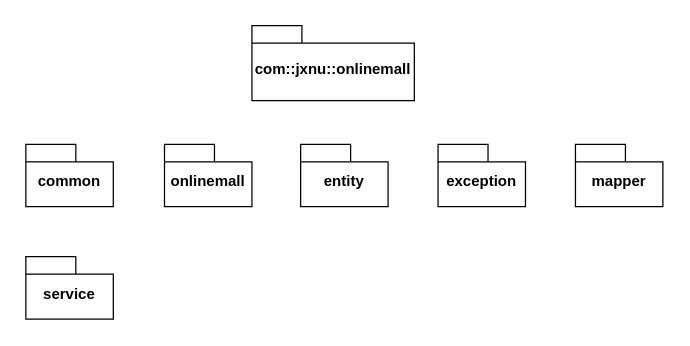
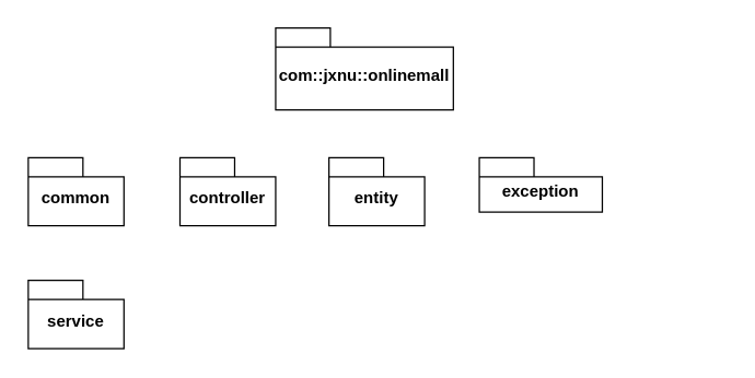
- <mxCell id="6" value="exception" style="shape=folder;fontStyle=1;spacingTop=10;tabWidth=40;tabHeight=14;tabPosition=left;html=1;whiteSpace=wrap;" vertex="1" parent="1"><mxGeometry x="350" y="115" width="70" height="50" as="geometry" /></mxCell>
+ <mxCell id="6" value="exception" style="shape=folder;fontStyle=1;spacingTop=10;tabWidth=40;tabHeight=14;tabPosition=left;html=1;whiteSpace=wrap;" vertex="1" parent="1"><mxGeometry x="350" y="115" width="90" height="40" as="geometry" /></mxCell>
- <mxCell id="7" value="mapper" style="shape=folder;fontStyle=1;spacingTop=10;tabWidth=40;tabHeight=14;tabPosition=left;html=1;whiteSpace=wrap;" vertex="1" parent="1"><mxGeometry y="115" width="70" height="50" as="geometry" x="460" /></mxCell>
- <mxCell id="4" value="onlinemall" style="shape=folder;fontStyle=1;spacingTop=10;tabWidth=40;tabHeight=14;tabPosition=left;html=1;whiteSpace=wrap;" vertex="1" parent="1"><mxGeometry x="131" y="115" width="70" height="50" as="geometry" /></mxCell>
+ <mxCell id="4" value="controller" style="shape=folder;fontStyle=1;spacingTop=10;tabWidth=40;tabHeight=14;tabPosition=left;html=1;whiteSpace=wrap;" vertex="1" parent="1"><mxGeometry x="131" y="115" width="70" height="50" as="geometry" /></mxCell>
